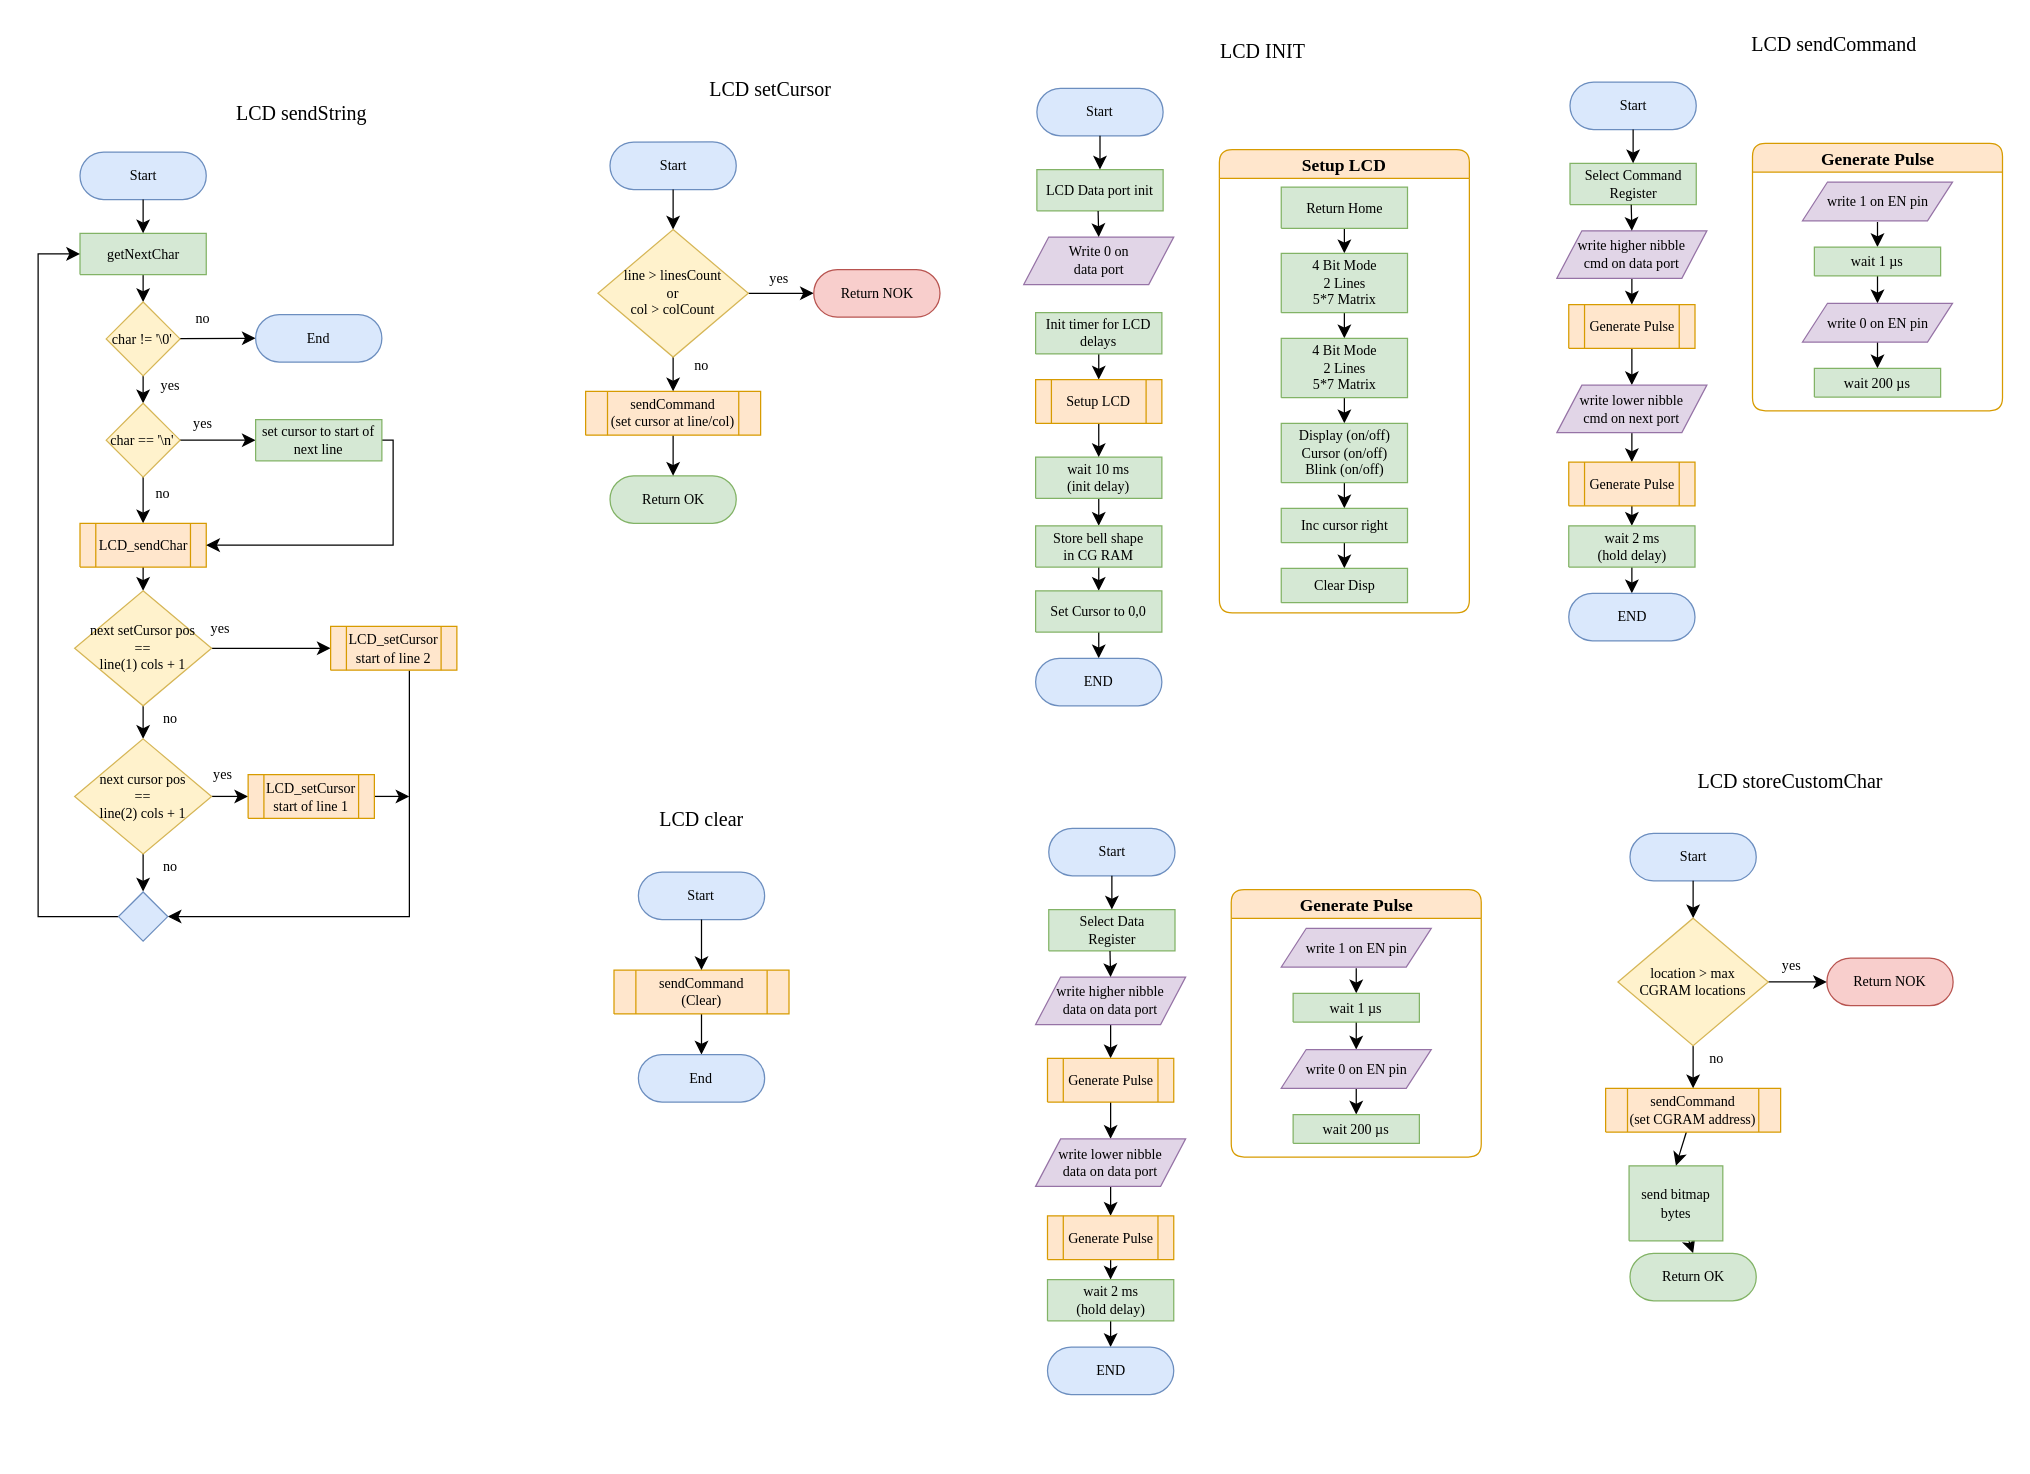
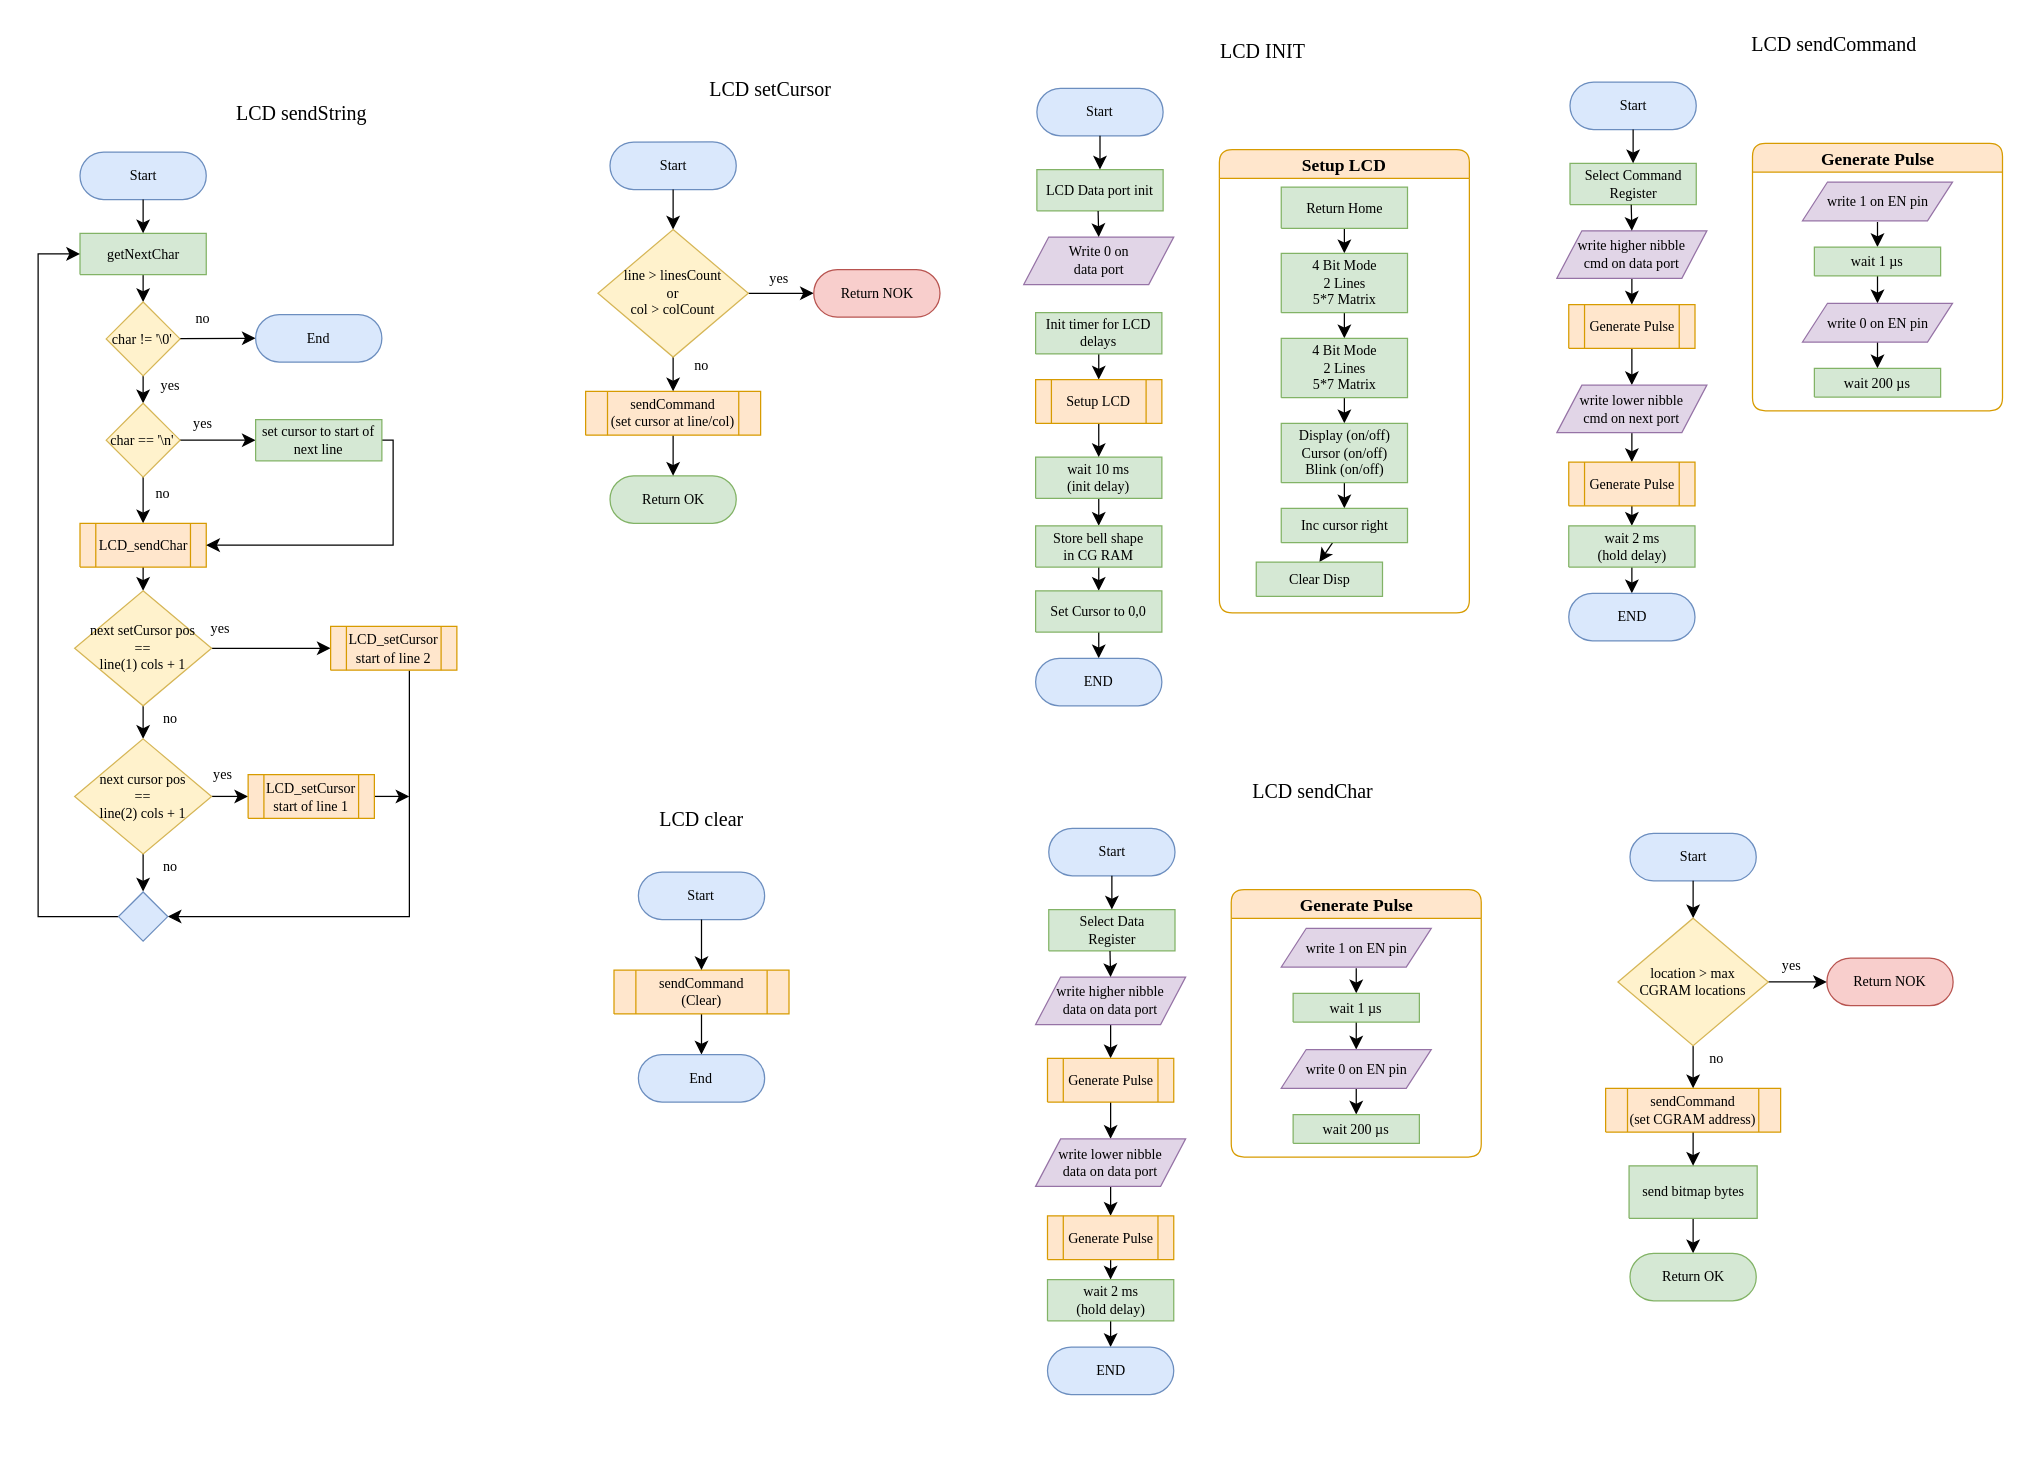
- <mxCell id="21" value="Clear Disp" style="verticalAlign=middle;align=center;overflow=width;vsdxID=274;fillColor=#d5e8d4;shape=stencil(nZBLDoAgDERP0z3SIyjew0SURgSD+Lu9kMZoXLhwN9O+tukAlrNpJg1SzDH4QW/URgNYgZTkjA4UkwJUgGXng+6DX1zLfmoymdXo17xh5zmRJ6Q42BWCfc2oJfdAr+Yv+AP9Cb7OJ3H/2JG1HNGz/84klThPVCc=);strokeColor=#82b366;spacingTop=-1;spacingBottom=-1;spacingLeft=-1;spacingRight=-1;points=[[0,0.5,0],[1,0.5,0],[0.5,1,0],[0.5,0,0]];labelBackgroundColor=none;rounded=1;html=1;whiteSpace=wrap;fontFamily=Calibri;fontSize=11.29;" vertex="1" parent="10"><mxGeometry x="49.5" y="335" width="101" height="27.5" as="geometry" /></mxCell>
+ <mxCell id="21" value="Clear Disp" style="verticalAlign=middle;align=center;overflow=width;vsdxID=274;fillColor=#d5e8d4;shape=stencil(nZBLDoAgDERP0z3SIyjew0SURgSD+Lu9kMZoXLhwN9O+tukAlrNpJg1SzDH4QW/URgNYgZTkjA4UkwJUgGXng+6DX1zLfmoymdXo17xh5zmRJ6Q42BWCfc2oJfdAr+Yv+AP9Cb7OJ3H/2JG1HNGz/84klThPVCc=);strokeColor=#82b366;spacingTop=-1;spacingBottom=-1;spacingLeft=-1;spacingRight=-1;points=[[0,0.5,0],[1,0.5,0],[0.5,1,0],[0.5,0,0]];labelBackgroundColor=none;rounded=1;html=1;whiteSpace=wrap;fontFamily=Calibri;fontSize=11.29;" vertex="1" parent="10"><mxGeometry x="29.5" y="330" width="101" height="27.5" as="geometry" /></mxCell>
- <mxCell id="136" value="LCD storeCustomChar" style="text;html=1;strokeColor=none;fillColor=none;align=center;verticalAlign=middle;whiteSpace=wrap;rounded=0;fontSize=16;fontFamily=Calibri;" vertex="1" parent="1"><mxGeometry x="1347" y="609" width="169.5" height="30" as="geometry" /></mxCell>
+ <mxCell id="58" value="LCD sendChar" style="text;html=1;strokeColor=none;fillColor=none;align=center;verticalAlign=middle;whiteSpace=wrap;rounded=0;fontSize=16;fontFamily=Calibri;" vertex="1" parent="1"><mxGeometry x="964.5" y="617" width="169.5" height="30" as="geometry" /></mxCell>
- <mxCell id="139" value="&lt;div style=&quot;&quot;&gt;&lt;span style=&quot;font-size: 11.29px;&quot;&gt;send bitmap bytes&lt;/span&gt;&lt;/div&gt;" style="verticalAlign=middle;align=center;overflow=width;vsdxID=352;fillColor=#d5e8d4;shape=stencil(nZBLDoAgDERP0z3SIyjew0SURgSD+Lu9kMZoXLhwN9O+tukAlrNpJg1SzDH4QW/URgNYgZTkjA4UkwJUgGXng+6DX1zLfmoymdXo17xh5zmRJ6Q42BWCfc2oJfdAr+Yv+AP9Cb7OJ3H/2JG1HNGz/84klThPVCc=);strokeColor=#82b366;spacingTop=-1;spacingBottom=-1;spacingLeft=-1;spacingRight=-1;points=[[1,0.5,0],[0.5,0.5,0],[0.5,0,0]];labelBackgroundColor=none;rounded=1;html=1;whiteSpace=wrap;fontFamily=Calibri;" vertex="1" parent="1"><mxGeometry x="1302.75" y="932" width="75" height="60" as="geometry" /></mxCell>
+ <mxCell id="139" value="&lt;div style=&quot;&quot;&gt;&lt;span style=&quot;font-size: 11.29px;&quot;&gt;send bitmap bytes&lt;/span&gt;&lt;/div&gt;" style="verticalAlign=middle;align=center;overflow=width;vsdxID=352;fillColor=#d5e8d4;shape=stencil(nZBLDoAgDERP0z3SIyjew0SURgSD+Lu9kMZoXLhwN9O+tukAlrNpJg1SzDH4QW/URgNYgZTkjA4UkwJUgGXng+6DX1zLfmoymdXo17xh5zmRJ6Q42BWCfc2oJfdAr+Yv+AP9Cb7OJ3H/2JG1HNGz/84klThPVCc=);strokeColor=#82b366;spacingTop=-1;spacingBottom=-1;spacingLeft=-1;spacingRight=-1;points=[[1,0.5,0],[0.5,0.5,0],[0.5,0,0]];labelBackgroundColor=none;rounded=1;html=1;whiteSpace=wrap;fontFamily=Calibri;" vertex="1" parent="1"><mxGeometry x="1302.75" y="932" width="102.5" height="42" as="geometry" /></mxCell>
